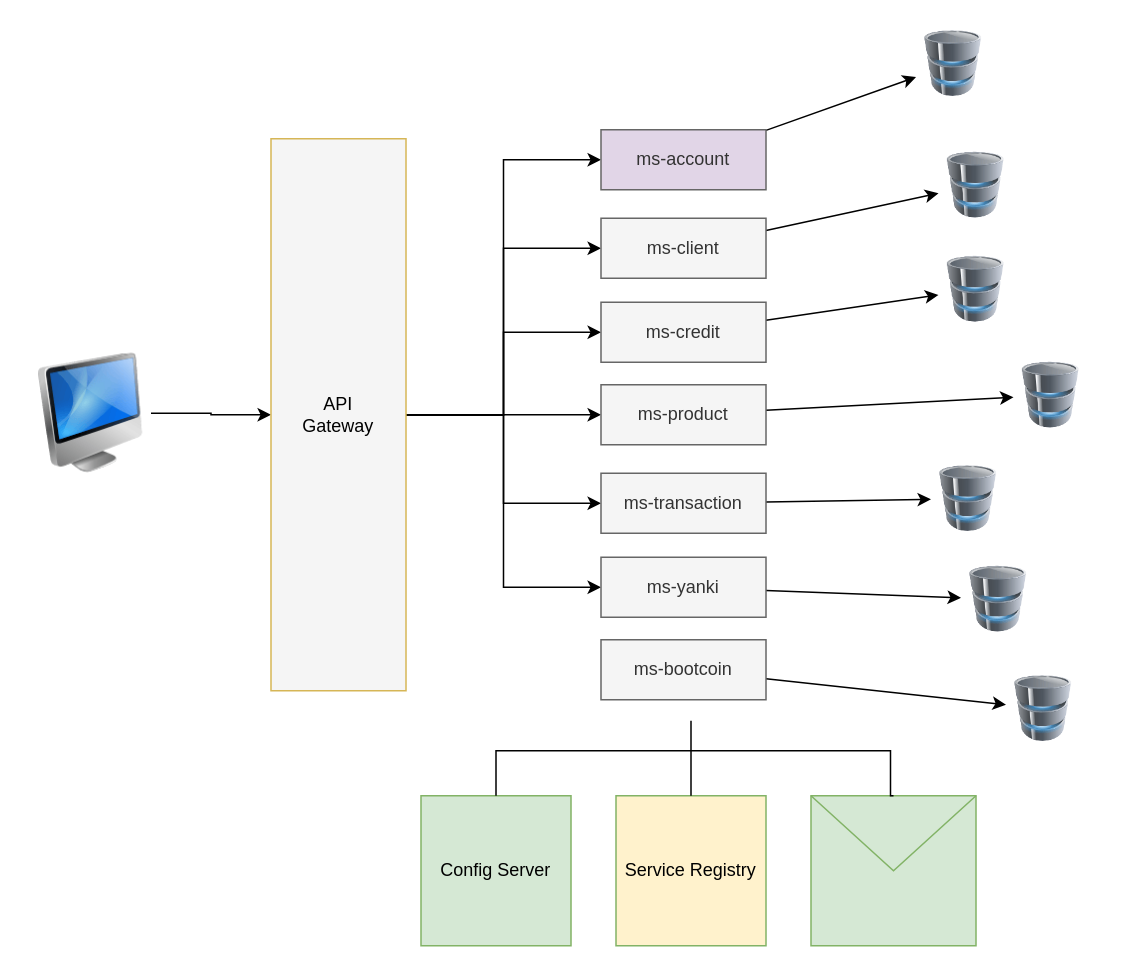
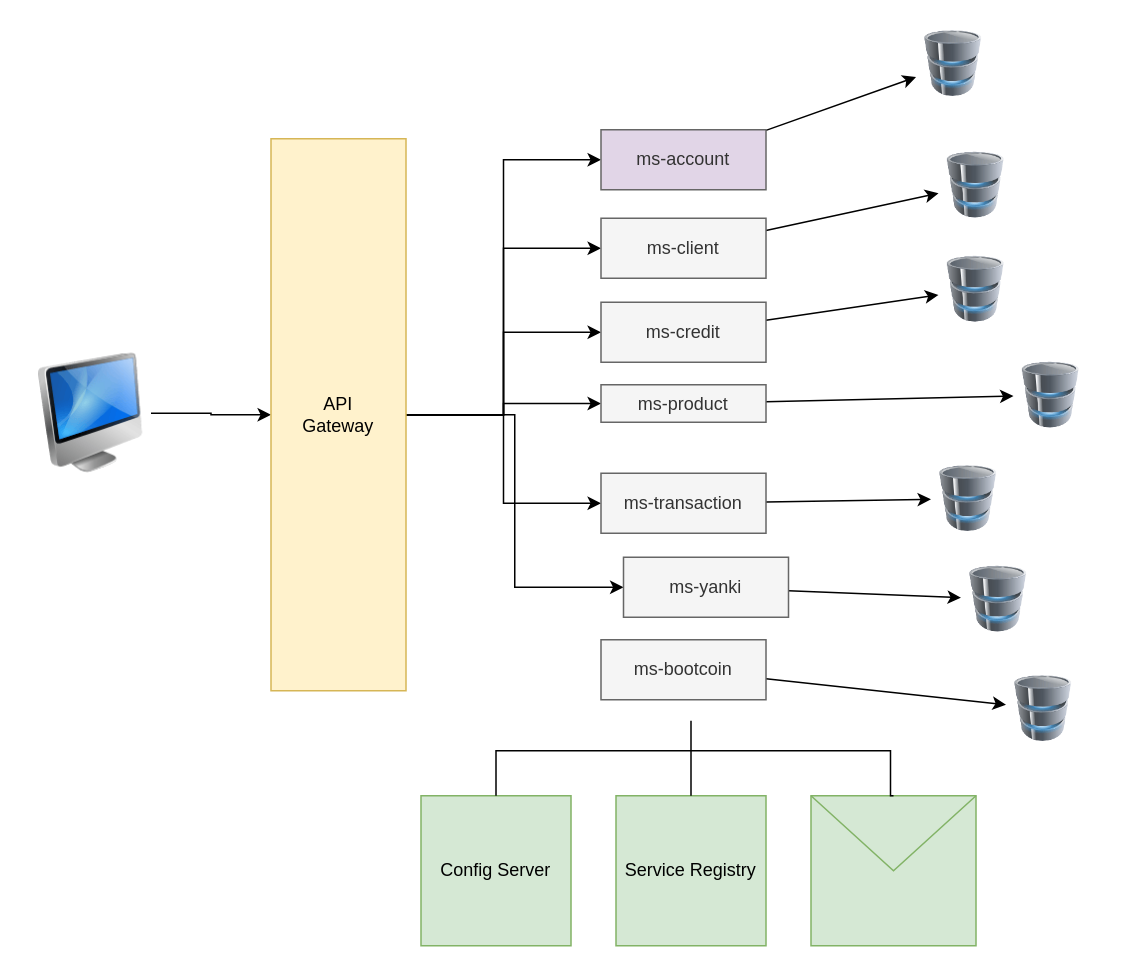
- <mxCell id="10" value="API&lt;br&gt;Gateway" style="rounded=0;whiteSpace=wrap;html=1;fillColor=#f5f5f5;strokeColor=#d6b656;" vertex="1" parent="1"><mxGeometry x="180" y="92" width="90" height="368" as="geometry" /></mxCell>
+ <mxCell id="10" value="API&lt;br&gt;Gateway" style="rounded=0;whiteSpace=wrap;html=1;fillColor=#fff2cc;strokeColor=#d6b656;" vertex="1" parent="1"><mxGeometry x="180" y="92" width="90" height="368" as="geometry" /></mxCell>
- <mxCell id="18" value="ms-product" style="rounded=0;whiteSpace=wrap;html=1;fillColor=#f5f5f5;fontColor=#333333;strokeColor=#666666;" vertex="1" parent="1"><mxGeometry x="400" y="256" width="110" height="40" as="geometry" /></mxCell>
+ <mxCell id="18" value="ms-product" style="rounded=0;whiteSpace=wrap;html=1;fillColor=#f5f5f5;fontColor=#333333;strokeColor=#666666;" vertex="1" parent="1"><mxGeometry x="400" y="256" width="110" height="25" as="geometry" /></mxCell>
- <mxCell id="22" value="ms-yanki" style="rounded=0;whiteSpace=wrap;html=1;fillColor=#f5f5f5;fontColor=#333333;strokeColor=#666666;" vertex="1" parent="1"><mxGeometry x="400" y="371" width="110" height="40" as="geometry" /></mxCell>
+ <mxCell id="22" value="ms-yanki" style="rounded=0;whiteSpace=wrap;html=1;fillColor=#f5f5f5;fontColor=#333333;strokeColor=#666666;" vertex="1" parent="1"><mxGeometry x="415" y="371" width="110" height="40" as="geometry" /></mxCell>
- <mxCell id="33" value="Service Registry" style="whiteSpace=wrap;html=1;aspect=fixed;fillColor=#fff2cc;strokeColor=#82b366;" vertex="1" parent="1"><mxGeometry x="410" y="530" width="100" height="100" as="geometry" /></mxCell>
+ <mxCell id="33" value="Service Registry" style="whiteSpace=wrap;html=1;aspect=fixed;fillColor=#d5e8d4;strokeColor=#82b366;" vertex="1" parent="1"><mxGeometry x="410" y="530" width="100" height="100" as="geometry" /></mxCell>
